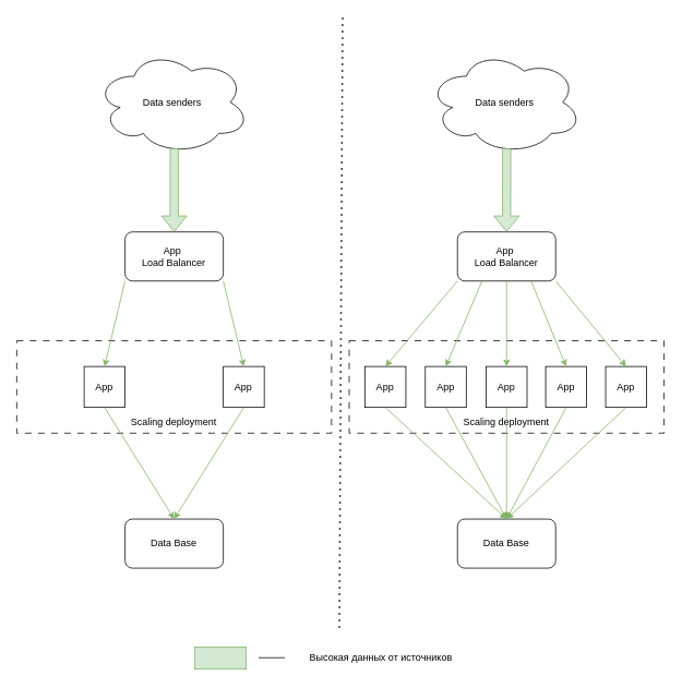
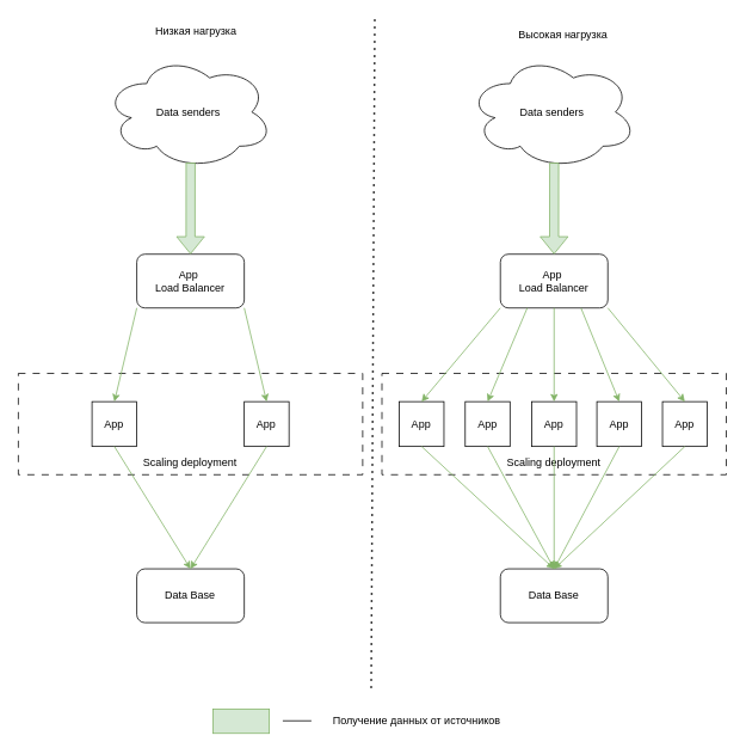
+ <mxCell id="17" value="Низкая нагрузка" style="text;html=1;align=center;verticalAlign=middle;resizable=0;points=[];autosize=1;strokeColor=none;fillColor=none;" vertex="1" parent="1"><mxGeometry x="163.25" y="22" width="109" height="26" as="geometry" /></mxCell>
+ <mxCell id="38" value="Высокая нагрузка" style="text;html=1;align=center;verticalAlign=middle;resizable=0;points=[];autosize=1;strokeColor=none;fillColor=none;" vertex="1" parent="1"><mxGeometry x="569" y="26" width="117" height="26" as="geometry" /></mxCell>
- <mxCell id="15" value="Высокая данных от источников" style="text;html=1;align=center;verticalAlign=middle;whiteSpace=wrap;rounded=0;" parent="1" vertex="1"><mxGeometry x="337.25" y="789" width="256" height="30" as="geometry" /></mxCell>
+ <mxCell id="15" value="Получение данных от источников" style="text;html=1;align=center;verticalAlign=middle;whiteSpace=wrap;rounded=0;" parent="1" vertex="1"><mxGeometry x="337.25" y="789" width="256" height="30" as="geometry" /></mxCell>
